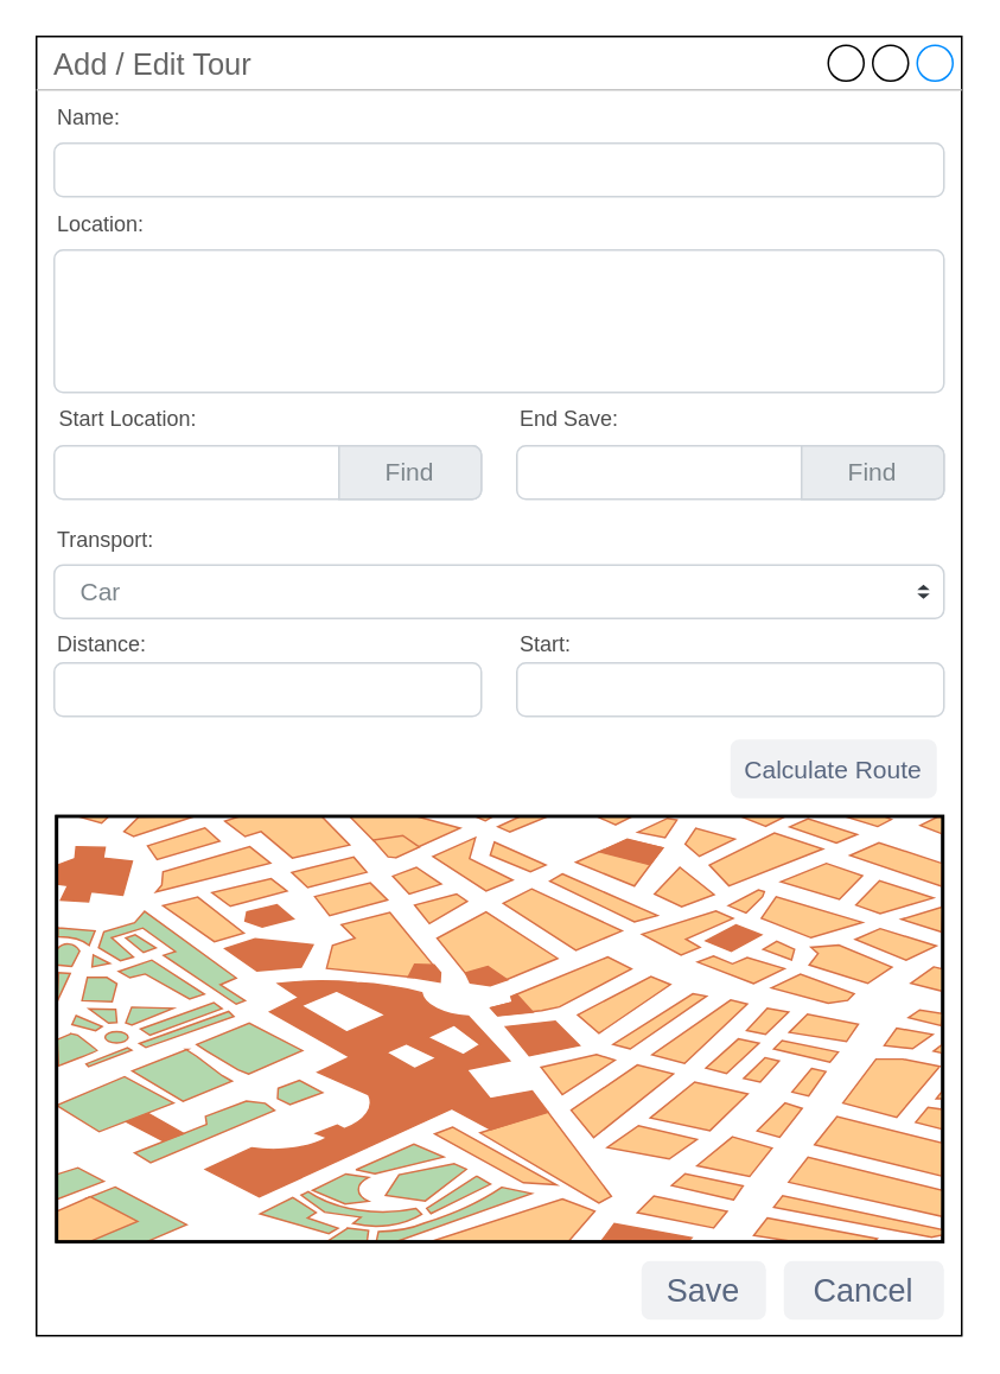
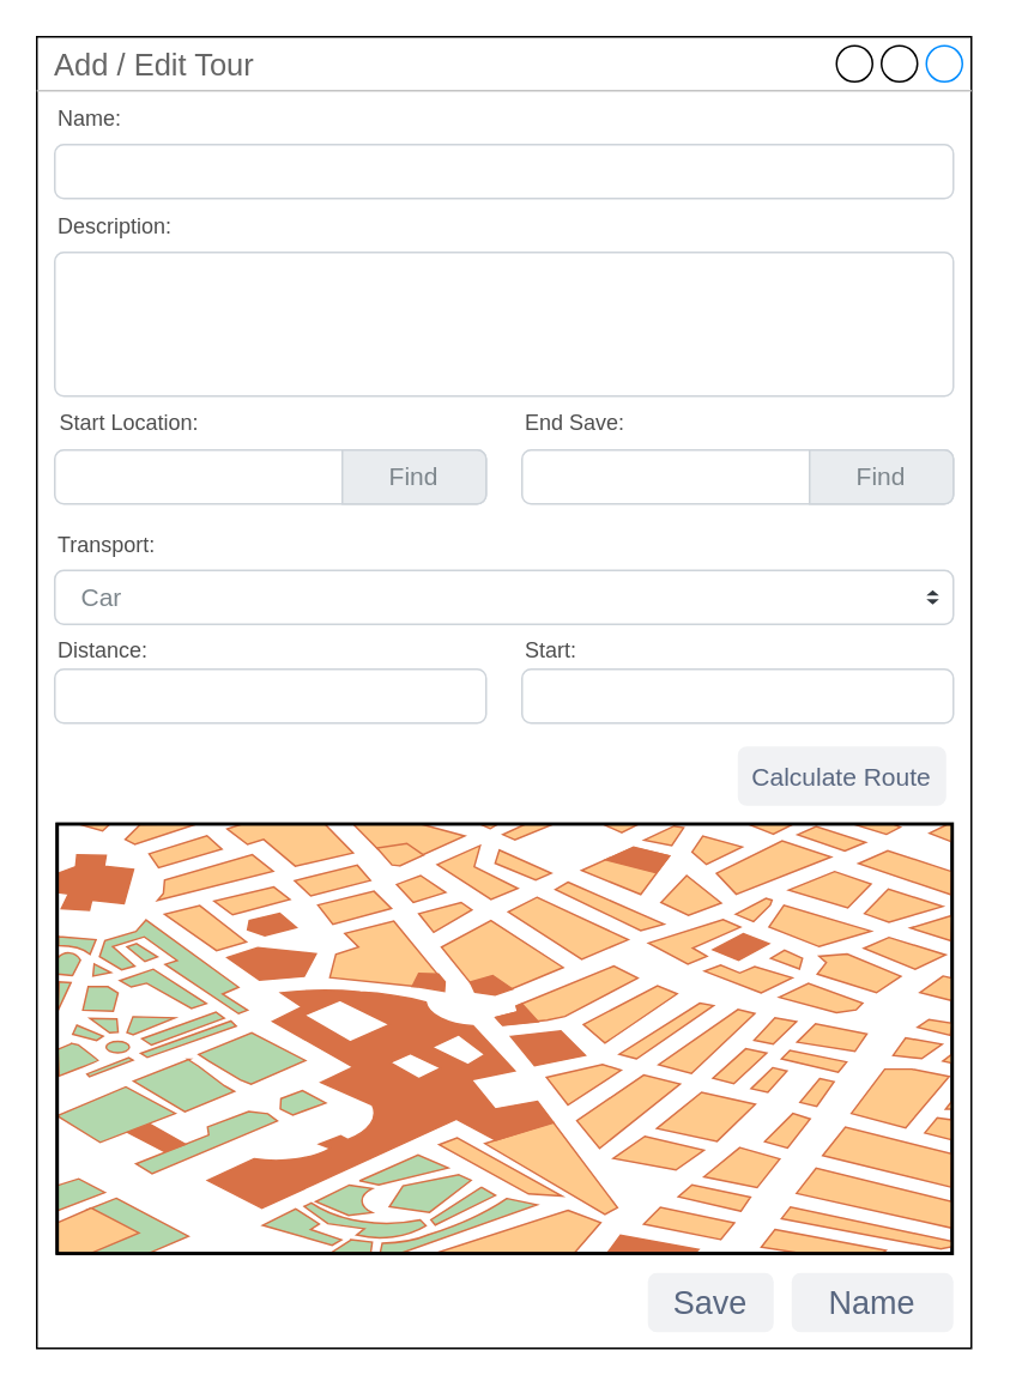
- <mxCell id="23" value="&lt;span style=&quot;color: rgb(78, 78, 78);&quot;&gt;Location:&lt;/span&gt;" style="text;html=1;align=left;verticalAlign=middle;whiteSpace=wrap;rounded=0;" vertex="1" parent="1"><mxGeometry x="30" y="111" width="99" height="30" as="geometry" /></mxCell>
+ <mxCell id="23" value="&lt;span style=&quot;color: rgb(78, 78, 78);&quot;&gt;Description:&lt;/span&gt;" style="text;html=1;align=left;verticalAlign=middle;whiteSpace=wrap;rounded=0;" vertex="1" parent="1"><mxGeometry x="30" y="111" width="99" height="30" as="geometry" /></mxCell>
- <mxCell id="17" value="&lt;font style=&quot;font-size: 18px;&quot;&gt;Cancel&lt;/font&gt;" style="rounded=1;fillColor=#F1F2F4;strokeColor=none;html=1;whiteSpace=wrap;fontColor=#596780;align=center;verticalAlign=middle;fontStyle=0;fontSize=12;sketch=0;" vertex="1" parent="1"><mxGeometry x="440" y="708" width="90" height="33" as="geometry" /></mxCell>
+ <mxCell id="17" value="&lt;font style=&quot;font-size: 18px;&quot;&gt;Name&lt;/font&gt;" style="rounded=1;fillColor=#F1F2F4;strokeColor=none;html=1;whiteSpace=wrap;fontColor=#596780;align=center;verticalAlign=middle;fontStyle=0;fontSize=12;sketch=0;" vertex="1" parent="1"><mxGeometry x="440" y="708" width="90" height="33" as="geometry" /></mxCell>
